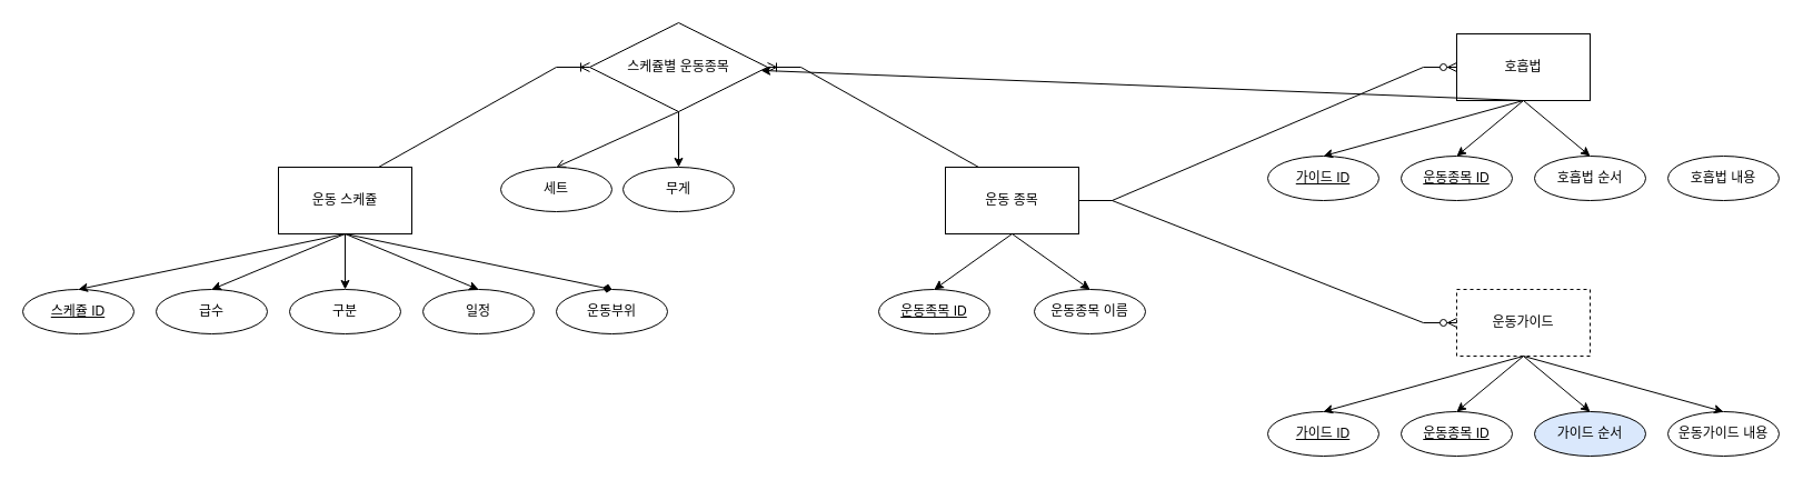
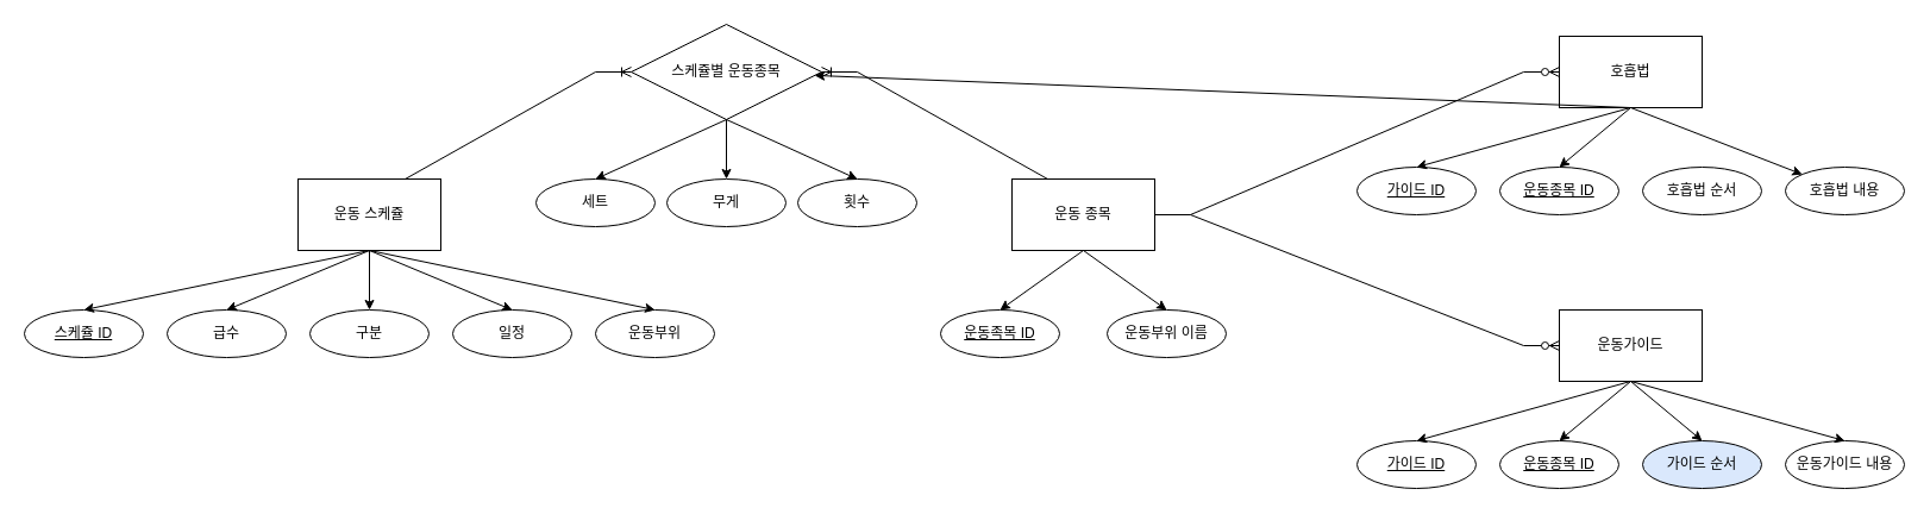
- <mxCell id="41" value="" style="endArrow=classic;html=1;rounded=0;entryX=0.5;entryY=0;entryDx=0;entryDy=0;exitX=0.5;exitY=1;exitDx=0;exitDy=0;" edge="1" source="39" target="37" parent="1"><mxGeometry width="50" height="50" relative="1" as="geometry"><mxPoint x="1340" y="90" as="sourcePoint" /><mxPoint x="1230" y="150" as="targetPoint" /></mxGeometry></mxCell>
+ <mxCell id="41" value="" style="endArrow=classic;html=1;rounded=0;exitX=0.5;exitY=1;exitDx=0;exitDy=0;" edge="1" source="39" target="38" parent="1"><mxGeometry width="50" height="50" relative="1" as="geometry"><mxPoint x="1340" y="90" as="sourcePoint" /><mxPoint x="1230" y="150" as="targetPoint" /></mxGeometry></mxCell>
+ <mxCell id="25" value="" style="endArrow=classic;html=1;rounded=0;exitX=0.5;exitY=1;exitDx=0;exitDy=0;entryX=0.5;entryY=0;entryDx=0;entryDy=0;" edge="1" parent="1" source="18" target="23"><mxGeometry width="50" height="50" relative="1" as="geometry"><mxPoint x="330" y="230" as="sourcePoint" /><mxPoint x="570" y="300" as="targetPoint" /></mxGeometry></mxCell>
- <mxCell id="24" value="" style="endArrow=open;html=1;rounded=0;exitX=0.5;exitY=1;exitDx=0;exitDy=0;entryX=0.5;entryY=0;entryDx=0;entryDy=0;" edge="1" parent="1" source="18" target="21"><mxGeometry width="50" height="50" relative="1" as="geometry"><mxPoint x="320" y="220" as="sourcePoint" /><mxPoint x="560" y="290" as="targetPoint" /></mxGeometry></mxCell>
+ <mxCell id="24" value="" style="endArrow=classic;html=1;rounded=0;exitX=0.5;exitY=1;exitDx=0;exitDy=0;entryX=0.5;entryY=0;entryDx=0;entryDy=0;" edge="1" parent="1" source="18" target="21"><mxGeometry width="50" height="50" relative="1" as="geometry"><mxPoint x="320" y="220" as="sourcePoint" /><mxPoint x="560" y="290" as="targetPoint" /></mxGeometry></mxCell>
+ <mxCell id="23" value="횟수" style="ellipse;whiteSpace=wrap;html=1;align=center;" vertex="1" parent="1"><mxGeometry x="670" y="150" width="100" height="40" as="geometry" /></mxCell>
- <mxCell id="9" value="" style="endArrow=diamond;html=1;rounded=0;exitX=0.5;exitY=1;exitDx=0;exitDy=0;entryX=0.5;entryY=0;entryDx=0;entryDy=0;" edge="1" parent="1" source="2" target="6"><mxGeometry width="50" height="50" relative="1" as="geometry"><mxPoint x="320" y="220" as="sourcePoint" /><mxPoint x="80" y="290" as="targetPoint" /></mxGeometry></mxCell>
+ <mxCell id="9" value="" style="endArrow=classic;html=1;rounded=0;exitX=0.5;exitY=1;exitDx=0;exitDy=0;entryX=0.5;entryY=0;entryDx=0;entryDy=0;" edge="1" parent="1" source="2" target="6"><mxGeometry width="50" height="50" relative="1" as="geometry"><mxPoint x="320" y="220" as="sourcePoint" /><mxPoint x="80" y="290" as="targetPoint" /></mxGeometry></mxCell>
- <mxCell id="15" value="운동종목 이름" style="ellipse;whiteSpace=wrap;html=1;align=center;" vertex="1" parent="1"><mxGeometry x="930" y="260" width="100" height="40" as="geometry" /></mxCell>
+ <mxCell id="15" value="운동부위 이름" style="ellipse;whiteSpace=wrap;html=1;align=center;" vertex="1" parent="1"><mxGeometry x="930" y="260" width="100" height="40" as="geometry" /></mxCell>
- <mxCell id="30" value="운동가이드" style="whiteSpace=wrap;html=1;align=center;dashed=1;" vertex="1" parent="1"><mxGeometry x="1310" y="260" width="120" height="60" as="geometry" /></mxCell>
+ <mxCell id="30" value="운동가이드" style="whiteSpace=wrap;html=1;align=center;" vertex="1" parent="1"><mxGeometry x="1310" y="260" width="120" height="60" as="geometry" /></mxCell>
